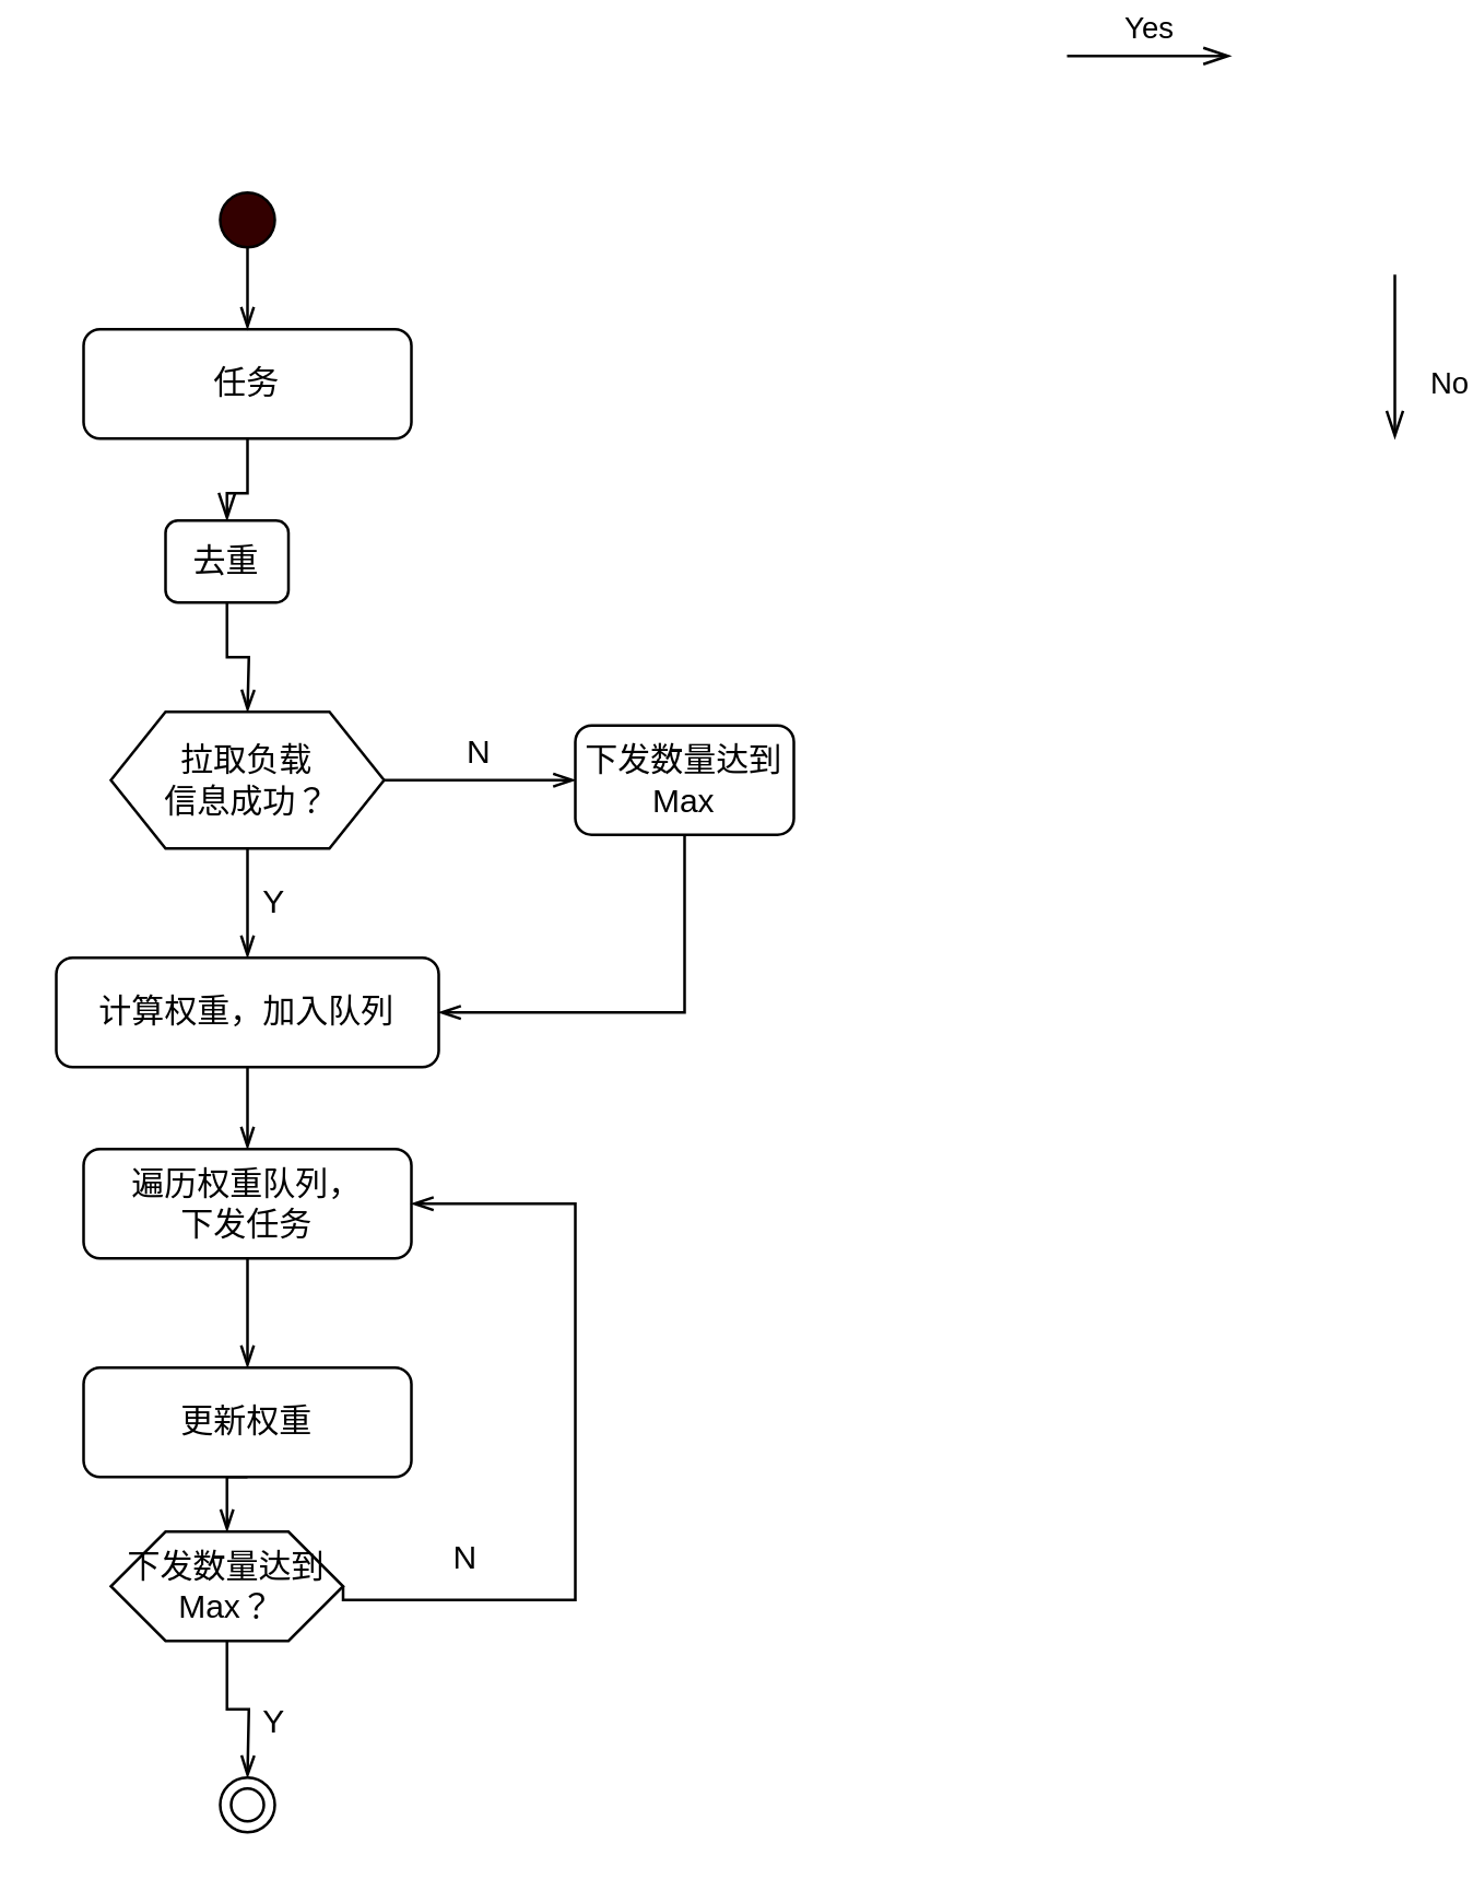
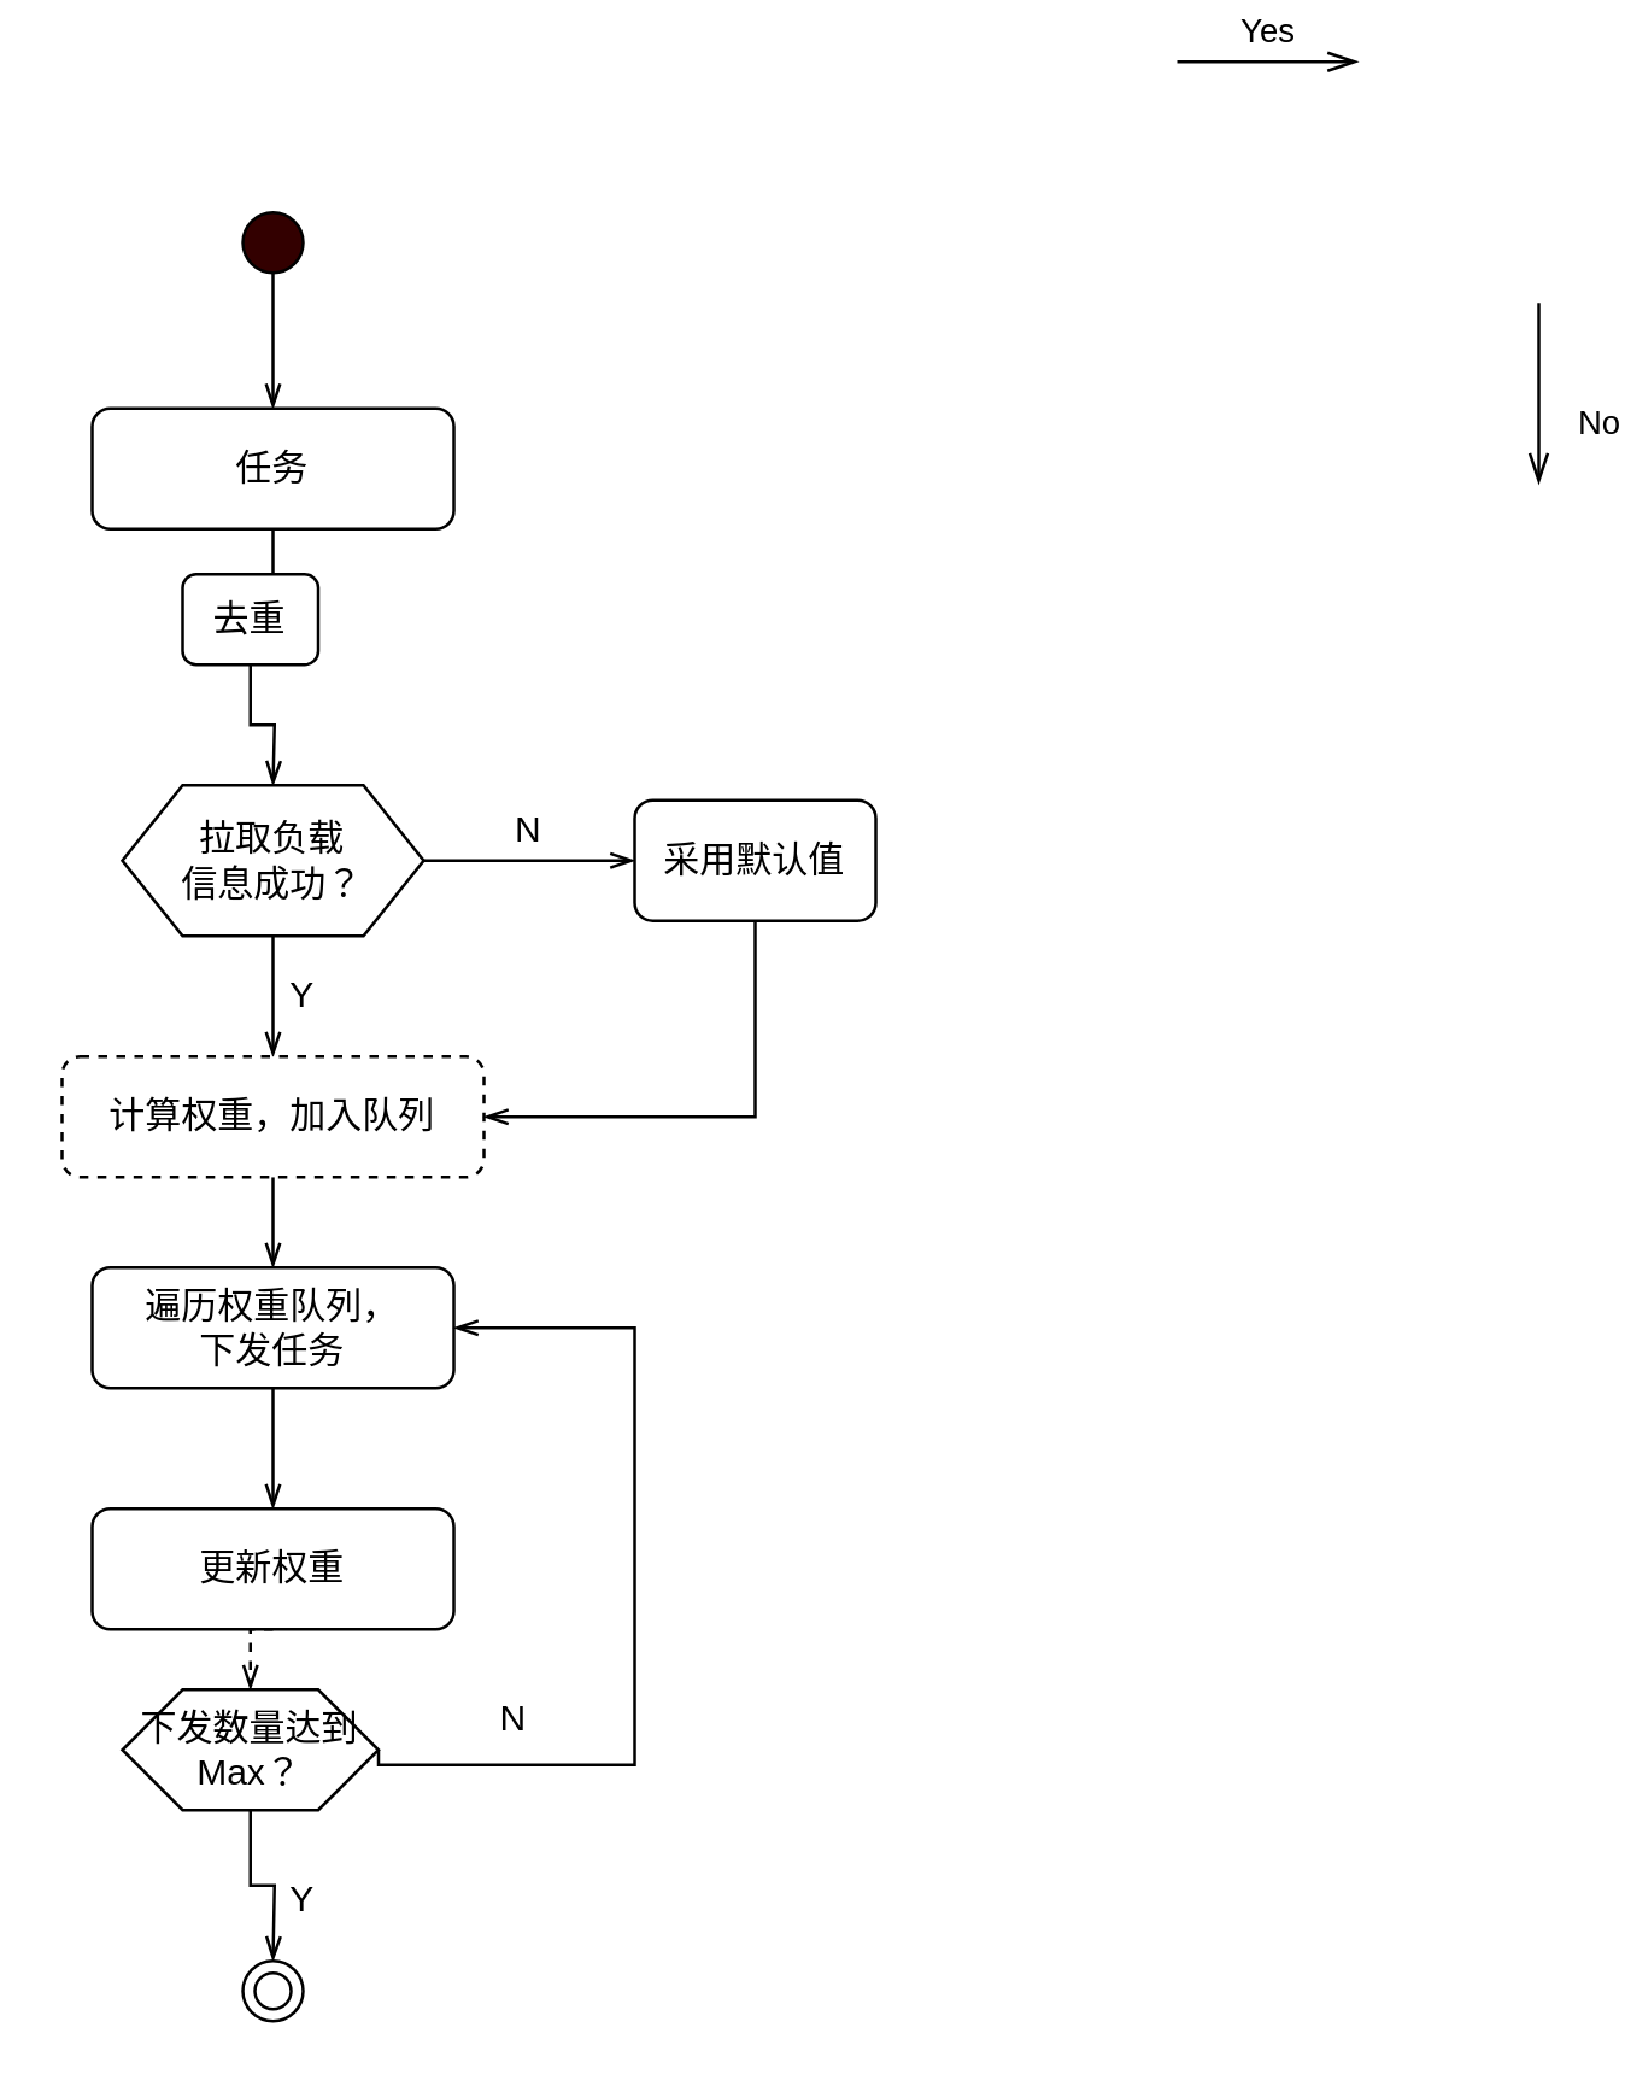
- <mxCell id="3" value="任务" style="rounded=1;whiteSpace=wrap;html=1;fontSize=12;glass=0;strokeWidth=1;shadow=0;" parent="1" vertex="1"><mxGeometry x="30" y="120" width="120" height="40" as="geometry" /></mxCell>
+ <mxCell id="3" value="任务" style="rounded=1;whiteSpace=wrap;html=1;fontSize=12;glass=0;strokeWidth=1;shadow=0;" parent="1" vertex="1"><mxGeometry x="30" y="135" width="120" height="40" as="geometry" /></mxCell>
- <mxCell id="24" value="下发数量达到Max" style="rounded=1;whiteSpace=wrap;html=1;fontSize=12;glass=0;strokeWidth=1;shadow=0;" vertex="1" parent="1"><mxGeometry x="210" y="265" width="80" height="40" as="geometry" /></mxCell>
+ <mxCell id="24" value="采用默认值" style="rounded=1;whiteSpace=wrap;html=1;fontSize=12;glass=0;strokeWidth=1;shadow=0;" vertex="1" parent="1"><mxGeometry x="210" y="265" width="80" height="40" as="geometry" /></mxCell>
- <mxCell id="14" value="计算权重，加入队列" style="rounded=1;whiteSpace=wrap;html=1;fontSize=12;glass=0;strokeWidth=1;shadow=0;" vertex="1" parent="1"><mxGeometry x="20" y="350" width="140" height="40" as="geometry" /></mxCell>
+ <mxCell id="14" value="计算权重，加入队列" style="rounded=1;whiteSpace=wrap;html=1;fontSize=12;glass=0;strokeWidth=1;shadow=0;dashed=1;" vertex="1" parent="1"><mxGeometry x="20" y="350" width="140" height="40" as="geometry" /></mxCell>
- <mxCell id="18" style="edgeStyle=orthogonalEdgeStyle;rounded=0;orthogonalLoop=1;jettySize=auto;html=1;exitX=0.5;exitY=1;exitDx=0;exitDy=0;entryX=0.5;entryY=0;entryDx=0;entryDy=0;endArrow=openThin;endFill=0;" edge="1" parent="1" source="19" target="22"><mxGeometry relative="1" as="geometry" /></mxCell>
+ <mxCell id="18" style="edgeStyle=orthogonalEdgeStyle;rounded=0;orthogonalLoop=1;jettySize=auto;html=1;exitX=0.5;exitY=1;exitDx=0;exitDy=0;entryX=0.5;entryY=0;entryDx=0;entryDy=0;endArrow=openThin;endFill=0;dashed=1;" edge="1" parent="1" source="19" target="22"><mxGeometry relative="1" as="geometry" /></mxCell>
